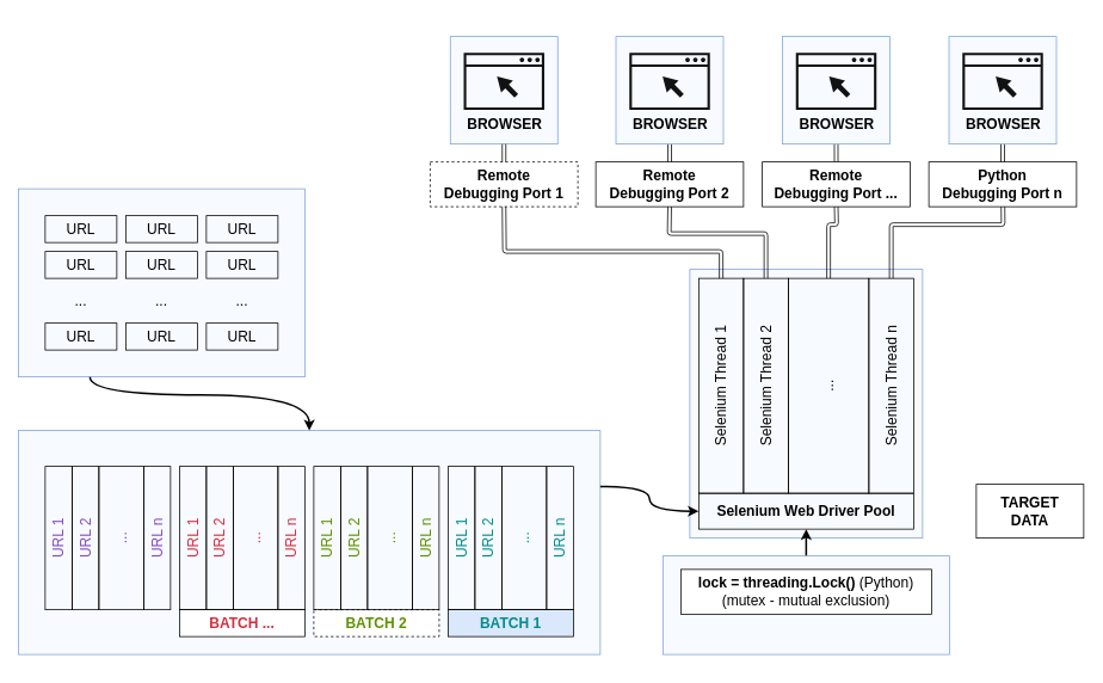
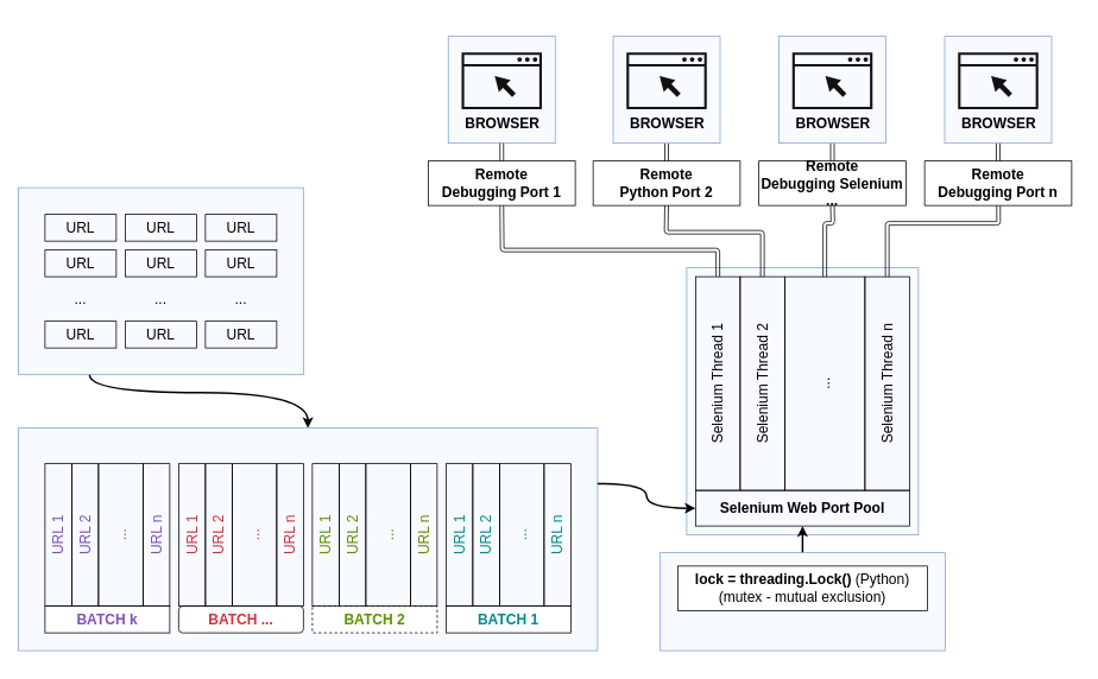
- <mxCell id="12" value="Remote&lt;div style=&quot;font-size: 16px;&quot;&gt;Debugging Port 1&lt;/div&gt;" style="rounded=0;whiteSpace=wrap;html=1;fontSize=16;fontStyle=1;dashed=1;" vertex="1" parent="1"><mxGeometry x="480" y="180" width="165" height="50" as="geometry" /></mxCell>
+ <mxCell id="12" value="Remote&lt;div style=&quot;font-size: 16px;&quot;&gt;Debugging Port 1&lt;/div&gt;" style="rounded=0;whiteSpace=wrap;html=1;fontSize=16;fontStyle=1" vertex="1" parent="1"><mxGeometry x="480" y="180" width="165" height="50" as="geometry" /></mxCell>
- <mxCell id="15" value="Remote&lt;div style=&quot;font-size: 16px;&quot;&gt;Debugging Port 2&lt;/div&gt;" style="rounded=0;whiteSpace=wrap;html=1;fontSize=16;fontStyle=1" vertex="1" parent="1"><mxGeometry x="665" y="180" width="165" height="50" as="geometry" /></mxCell>
+ <mxCell id="15" value="Remote&lt;div style=&quot;font-size: 16px;&quot;&gt;Python Port 2&lt;/div&gt;" style="rounded=0;whiteSpace=wrap;html=1;fontSize=16;fontStyle=1" vertex="1" parent="1"><mxGeometry x="665" y="180" width="165" height="50" as="geometry" /></mxCell>
- <mxCell id="18" value="Remote&lt;div style=&quot;font-size: 16px;&quot;&gt;Debugging Port ...&lt;/div&gt;" style="rounded=0;whiteSpace=wrap;html=1;fontSize=16;fontStyle=1" vertex="1" parent="1"><mxGeometry x="851" y="180" width="165" height="50" as="geometry" /></mxCell>
+ <mxCell id="18" value="Remote&lt;div style=&quot;font-size: 16px;&quot;&gt;Debugging Selenium ...&lt;/div&gt;" style="rounded=0;whiteSpace=wrap;html=1;fontSize=16;fontStyle=1" vertex="1" parent="1"><mxGeometry x="851" y="180" width="165" height="50" as="geometry" /></mxCell>
- <mxCell id="21" value="Python&lt;div style=&quot;font-size: 16px;&quot;&gt;Debugging Port n&lt;/div&gt;" style="rounded=0;whiteSpace=wrap;html=1;fontSize=16;fontStyle=1" vertex="1" parent="1"><mxGeometry x="1037" y="180" width="165" height="50" as="geometry" /></mxCell>
+ <mxCell id="21" value="Remote&lt;div style=&quot;font-size: 16px;&quot;&gt;Debugging Port n&lt;/div&gt;" style="rounded=0;whiteSpace=wrap;html=1;fontSize=16;fontStyle=1" vertex="1" parent="1"><mxGeometry x="1037" y="180" width="165" height="50" as="geometry" /></mxCell>
- <mxCell id="4" value="Selenium Web Driver Pool" style="rounded=0;whiteSpace=wrap;html=1;fontSize=16;fontStyle=1;fillColor=none;align=center;" vertex="1" parent="3"><mxGeometry y="240" width="240" height="40" as="geometry" /></mxCell>
+ <mxCell id="4" value="Selenium Web Port Pool" style="rounded=0;whiteSpace=wrap;html=1;fontSize=16;fontStyle=1;fillColor=none;align=center;" vertex="1" parent="3"><mxGeometry y="240" width="240" height="40" as="geometry" /></mxCell>
- <mxCell id="49" value="&lt;div style=&quot;font-size: 16px;&quot;&gt;TARGET&lt;/div&gt;DATA" style="rounded=0;whiteSpace=wrap;html=1;fontSize=16;fontStyle=1" vertex="1" parent="1"><mxGeometry x="1090" y="540" width="120" height="60" as="geometry" /></mxCell>
+ <mxCell id="71" value="BATCH k" style="rounded=0;whiteSpace=wrap;html=1;fontSize=16;fontStyle=1;fontColor=#8350BD;" vertex="1" parent="70"><mxGeometry y="160" width="140" height="30" as="geometry" /></mxCell>
- <mxCell id="65" value="BATCH ..." style="rounded=0;whiteSpace=wrap;html=1;fontSize=16;fontStyle=1;fontColor=#D03141;" vertex="1" parent="64"><mxGeometry y="160" width="140" height="30" as="geometry" /></mxCell>
+ <mxCell id="65" value="BATCH ..." style="whiteSpace=wrap;html=1;fontSize=16;fontStyle=1;fontColor=#D03141;rounded=1;" vertex="1" parent="64"><mxGeometry y="160" width="140" height="30" as="geometry" /></mxCell>
- <mxCell id="53" value="BATCH 1" style="rounded=0;whiteSpace=wrap;html=1;fontSize=16;fontStyle=1;fontColor=#008C8C;fillColor=#dae8fc;" vertex="1" parent="52"><mxGeometry y="160" width="140" height="30" as="geometry" /></mxCell>
+ <mxCell id="53" value="BATCH 1" style="rounded=0;whiteSpace=wrap;html=1;fontSize=16;fontStyle=1;fontColor=#008C8C;" vertex="1" parent="52"><mxGeometry y="160" width="140" height="30" as="geometry" /></mxCell>
